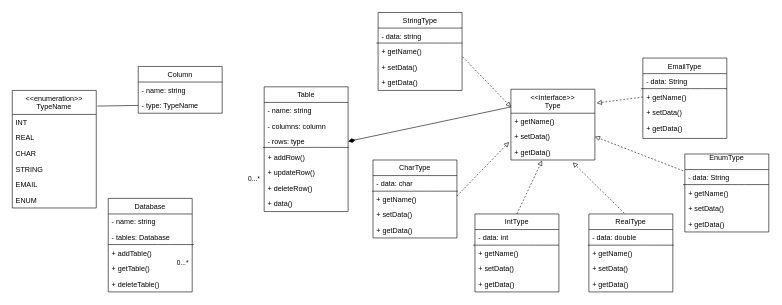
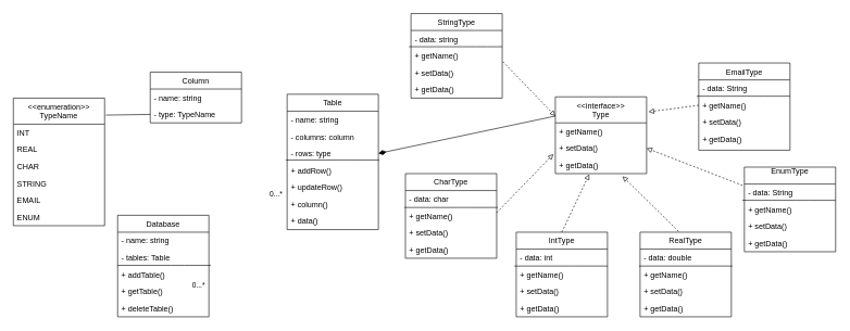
- <mxCell id="66" value="+ deleteRow()" style="text;strokeColor=none;fillColor=none;align=left;verticalAlign=top;spacingLeft=4;spacingRight=4;overflow=hidden;rotatable=0;points=[[0,0.5],[1,0.5]];portConstraint=eastwest;" parent="60" vertex="1"><mxGeometry y="156" width="140" height="26" as="geometry" /></mxCell>
+ <mxCell id="66" value="+ column()" style="text;strokeColor=none;fillColor=none;align=left;verticalAlign=top;spacingLeft=4;spacingRight=4;overflow=hidden;rotatable=0;points=[[0,0.5],[1,0.5]];portConstraint=eastwest;" parent="60" vertex="1"><mxGeometry y="156" width="140" height="26" as="geometry" /></mxCell>
- <mxCell id="72" value="- tables: Database" style="text;strokeColor=none;fillColor=none;align=left;verticalAlign=top;spacingLeft=4;spacingRight=4;overflow=hidden;rotatable=0;points=[[0,0.5],[1,0.5]];portConstraint=eastwest;" parent="70" vertex="1"><mxGeometry y="52" width="140" height="26" as="geometry" /></mxCell>
+ <mxCell id="72" value="- tables: Table" style="text;strokeColor=none;fillColor=none;align=left;verticalAlign=top;spacingLeft=4;spacingRight=4;overflow=hidden;rotatable=0;points=[[0,0.5],[1,0.5]];portConstraint=eastwest;" parent="70" vertex="1"><mxGeometry y="52" width="140" height="26" as="geometry" /></mxCell>
